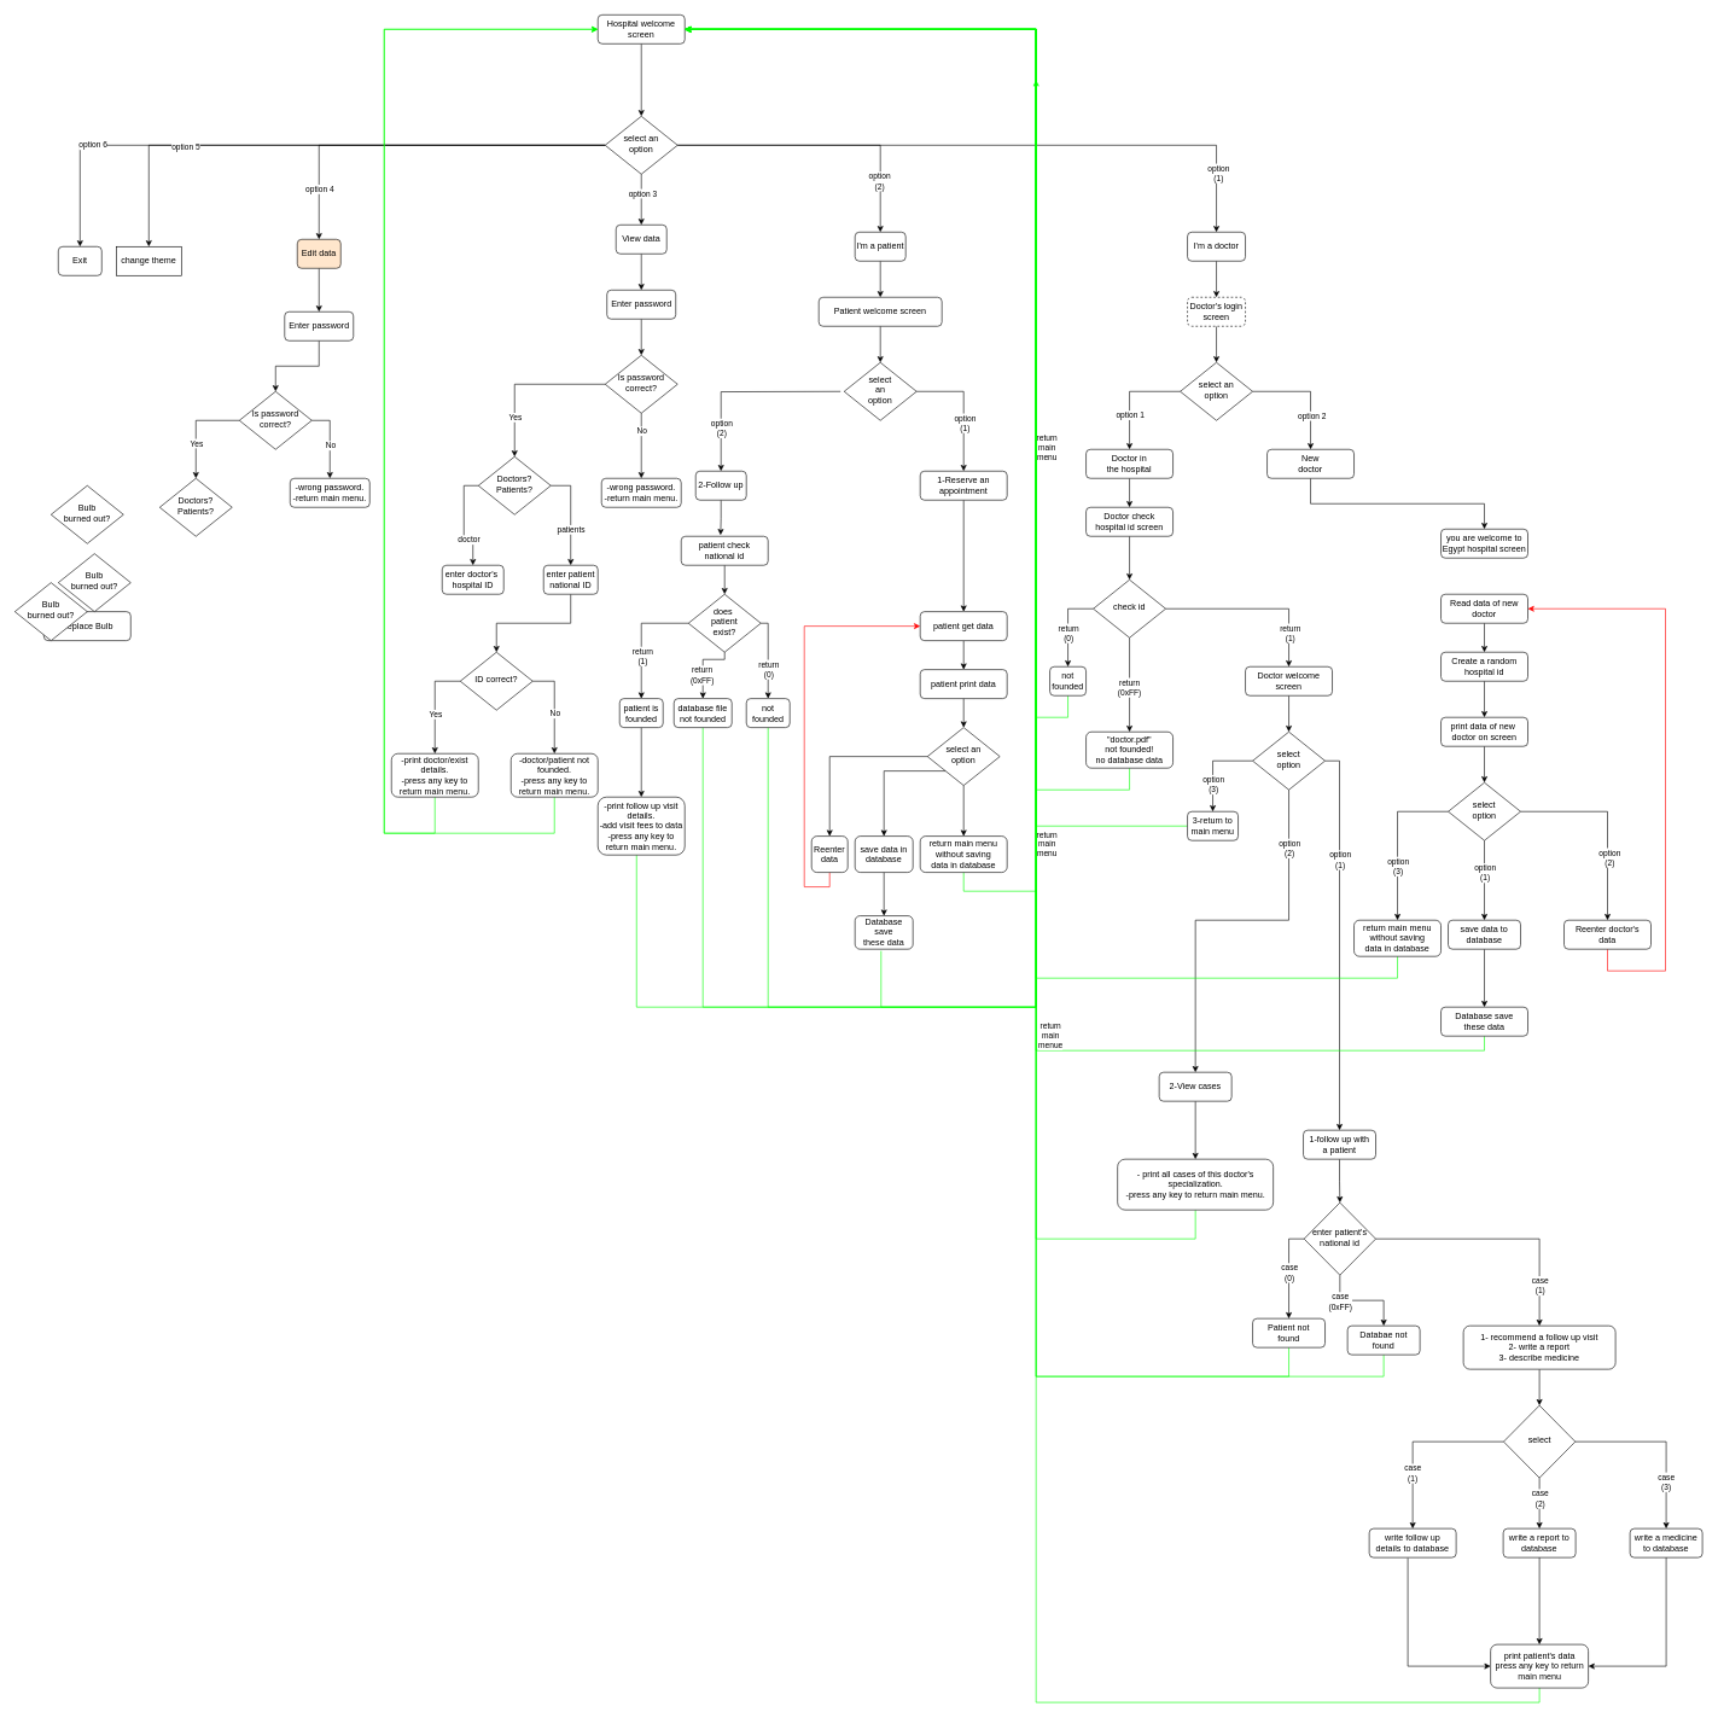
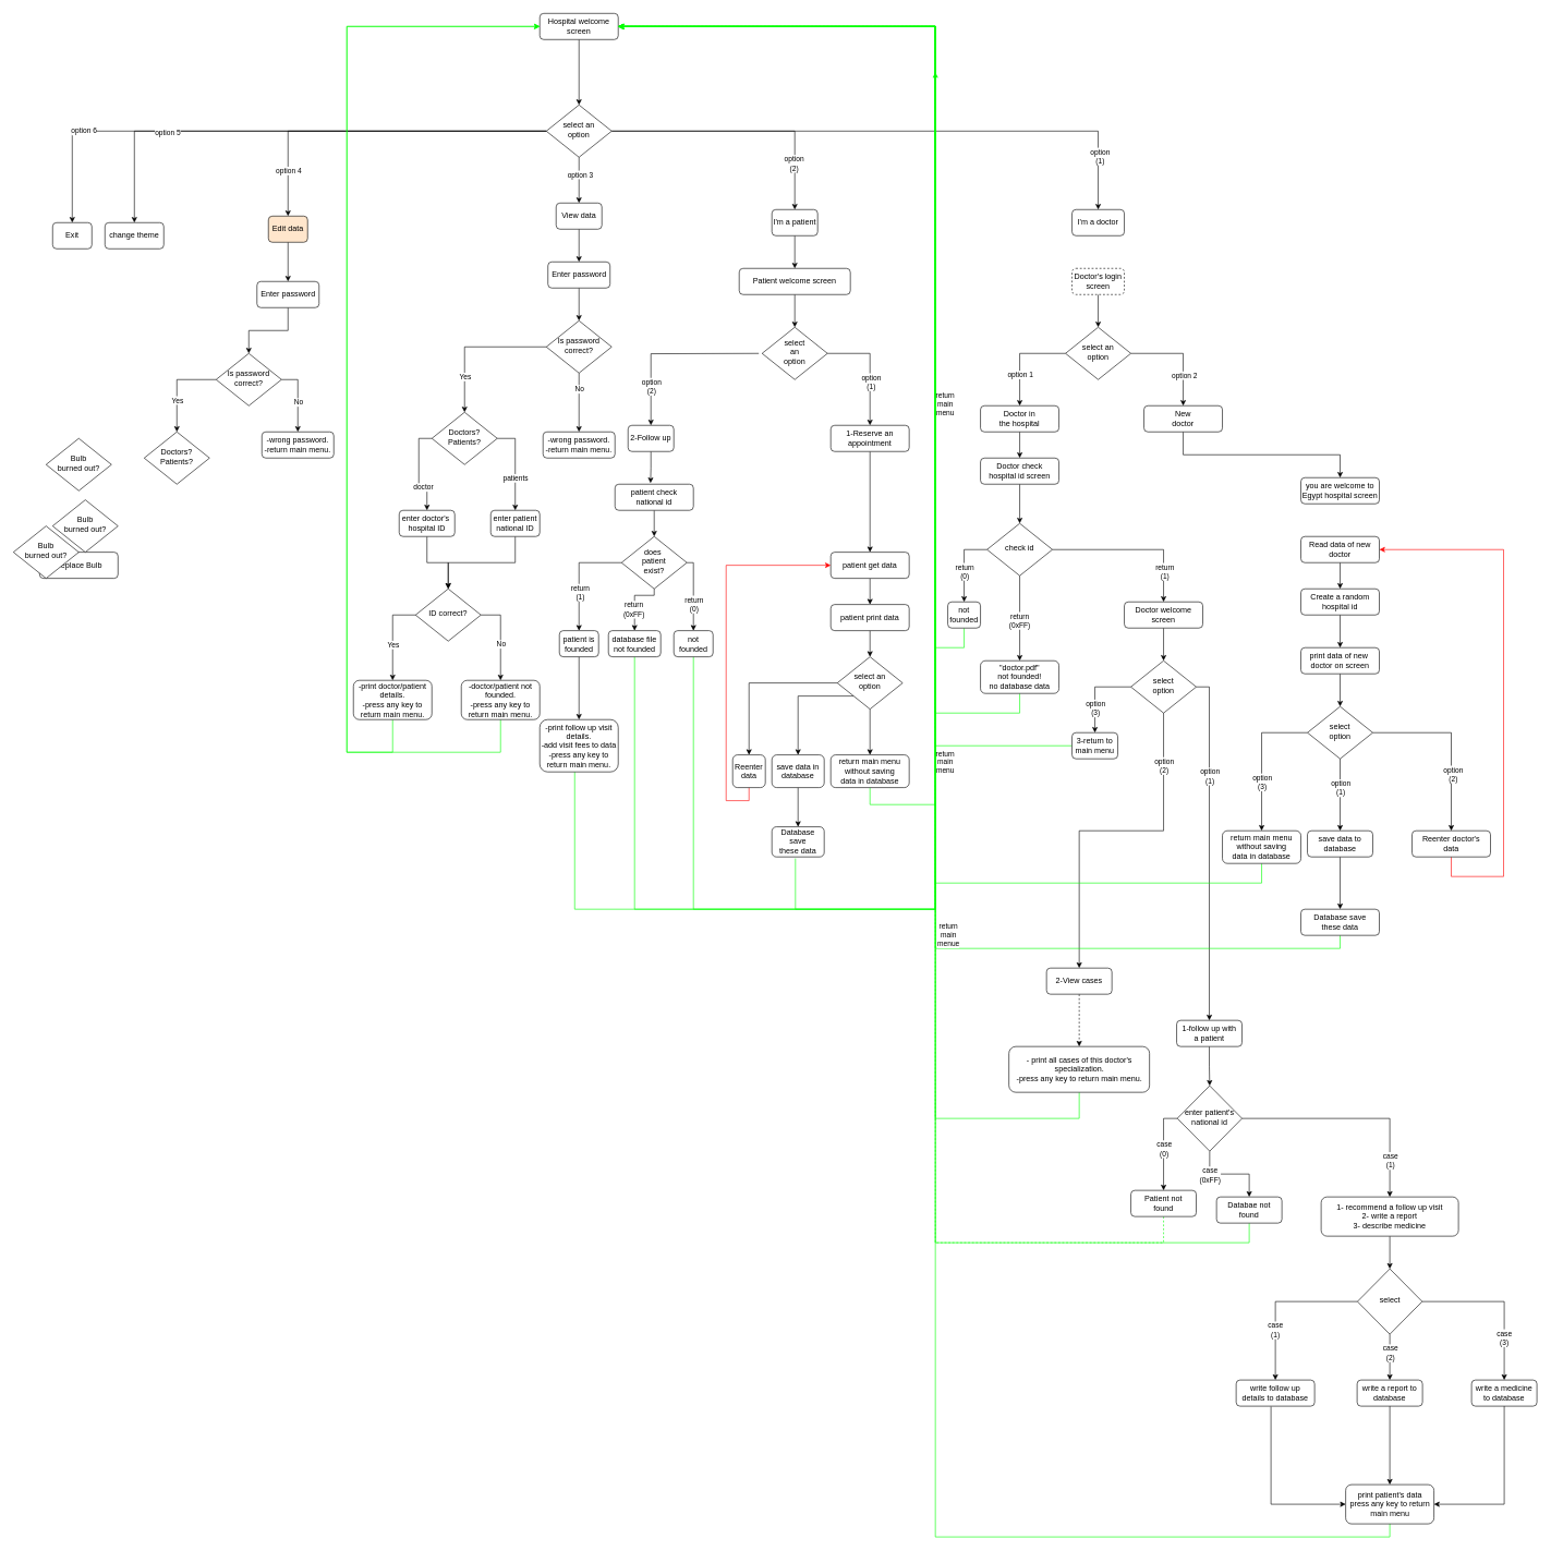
- <mxCell id="32" value="change theme" style="whiteSpace=wrap;html=1;fontSize=12;glass=0;strokeWidth=1;shadow=0;rounded=0;" parent="1" vertex="1"><mxGeometry x="160" y="340" width="90" height="40" as="geometry" /></mxCell>
+ <mxCell id="32" value="change theme" style="rounded=1;whiteSpace=wrap;html=1;fontSize=12;glass=0;strokeWidth=1;shadow=0;" parent="1" vertex="1"><mxGeometry x="160" y="340" width="90" height="40" as="geometry" /></mxCell>
- <mxCell id="33" value="" style="edgeStyle=orthogonalEdgeStyle;rounded=0;orthogonalLoop=1;jettySize=auto;html=1;" parent="1" source="34" target="42" edge="1"><mxGeometry relative="1" as="geometry" /></mxCell>
+ <mxCell id="23" style="edgeStyle=orthogonalEdgeStyle;rounded=0;orthogonalLoop=1;jettySize=auto;html=1;entryX=0.5;entryY=0;entryDx=0;entryDy=0;" parent="1" source="24" target="123" edge="1"><mxGeometry relative="1" as="geometry" /></mxCell>
- <mxCell id="146" value="-print doctor/exist&lt;br&gt;details.&lt;br&gt;-press any key to return main menu." style="rounded=1;whiteSpace=wrap;html=1;fontSize=12;glass=0;strokeWidth=1;shadow=0;" parent="1" vertex="1"><mxGeometry x="540" y="1040" width="120" height="60" as="geometry" /></mxCell>
+ <mxCell id="146" value="-print doctor/patient&lt;br&gt;details.&lt;br&gt;-press any key to return main menu." style="rounded=1;whiteSpace=wrap;html=1;fontSize=12;glass=0;strokeWidth=1;shadow=0;" parent="1" vertex="1"><mxGeometry x="540" y="1040" width="120" height="60" as="geometry" /></mxCell>
- <mxCell id="68" style="edgeStyle=orthogonalEdgeStyle;rounded=0;orthogonalLoop=1;jettySize=auto;html=1;entryX=0.5;entryY=0;entryDx=0;entryDy=0;strokeColor=#000000;" parent="1" source="69" target="192" edge="1"><mxGeometry relative="1" as="geometry" /></mxCell>
+ <mxCell id="68" style="edgeStyle=orthogonalEdgeStyle;rounded=0;orthogonalLoop=1;jettySize=auto;html=1;entryX=0.5;entryY=0;entryDx=0;entryDy=0;strokeColor=#000000;dashed=1;" parent="1" source="69" target="192" edge="1"><mxGeometry relative="1" as="geometry" /></mxCell>
- <mxCell id="174" style="edgeStyle=orthogonalEdgeStyle;rounded=0;orthogonalLoop=1;jettySize=auto;html=1;entryX=1;entryY=0.5;entryDx=0;entryDy=0;strokeColor=#00FF00;" parent="1" source="175" target="3" edge="1"><mxGeometry relative="1" as="geometry"><Array as="points"><mxPoint x="1779" y="1900" /><mxPoint x="1430" y="1900" /><mxPoint x="1430" y="40" /></Array></mxGeometry></mxCell>
+ <mxCell id="174" style="edgeStyle=orthogonalEdgeStyle;rounded=0;orthogonalLoop=1;jettySize=auto;html=1;entryX=1;entryY=0.5;entryDx=0;entryDy=0;strokeColor=#00FF00;dashed=1;" parent="1" source="175" target="3" edge="1"><mxGeometry relative="1" as="geometry"><Array as="points"><mxPoint x="1779" y="1900" /><mxPoint x="1430" y="1900" /><mxPoint x="1430" y="40" /></Array></mxGeometry></mxCell>
